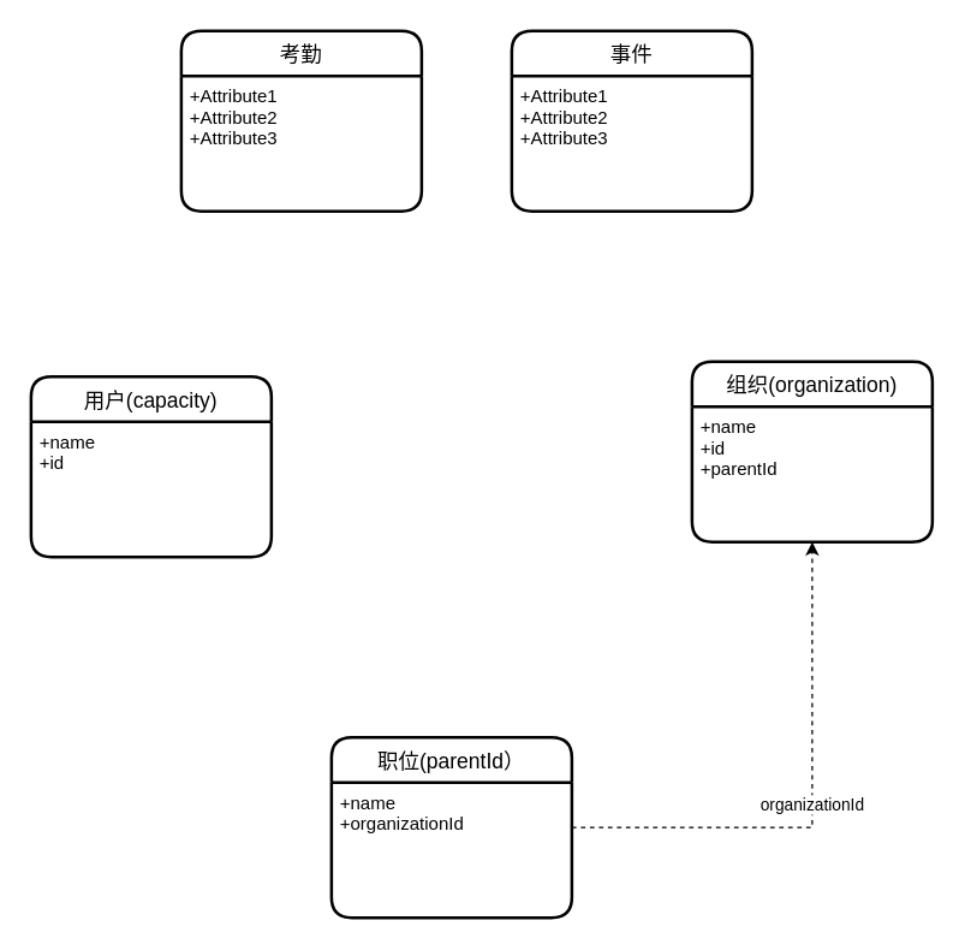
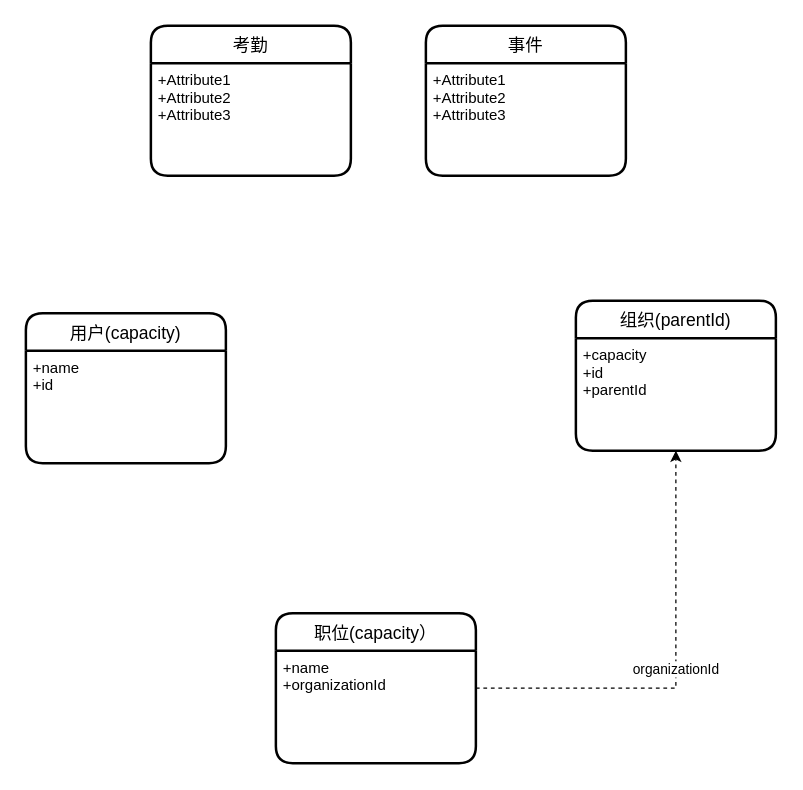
- <mxCell id="4" value="组织(organization)" style="swimlane;childLayout=stackLayout;horizontal=1;startSize=30;horizontalStack=0;rounded=1;fontSize=14;fontStyle=0;strokeWidth=2;resizeParent=0;resizeLast=1;shadow=0;dashed=0;align=center;" parent="1" vertex="1"><mxGeometry x="460" y="240" width="160" height="120" as="geometry" /></mxCell>
+ <mxCell id="4" value="组织(parentId)" style="swimlane;childLayout=stackLayout;horizontal=1;startSize=30;horizontalStack=0;rounded=1;fontSize=14;fontStyle=0;strokeWidth=2;resizeParent=0;resizeLast=1;shadow=0;dashed=0;align=center;" parent="1" vertex="1"><mxGeometry x="460" y="240" width="160" height="120" as="geometry" /></mxCell>
- <mxCell id="5" value="+name&#10;+id&#10;+parentId" style="align=left;strokeColor=none;fillColor=none;spacingLeft=4;fontSize=12;verticalAlign=top;resizable=0;rotatable=0;part=1;" parent="4" vertex="1"><mxGeometry y="30" width="160" height="90" as="geometry" /></mxCell>
+ <mxCell id="5" value="+capacity&#10;+id&#10;+parentId" style="align=left;strokeColor=none;fillColor=none;spacingLeft=4;fontSize=12;verticalAlign=top;resizable=0;rotatable=0;part=1;" parent="4" vertex="1"><mxGeometry y="30" width="160" height="90" as="geometry" /></mxCell>
- <mxCell id="7" value="职位(parentId）" style="swimlane;childLayout=stackLayout;horizontal=1;startSize=30;horizontalStack=0;rounded=1;fontSize=14;fontStyle=0;strokeWidth=2;resizeParent=0;resizeLast=1;shadow=0;dashed=0;align=center;" parent="1" vertex="1"><mxGeometry x="220" y="490" width="160" height="120" as="geometry" /></mxCell>
+ <mxCell id="7" value="职位(capacity）" style="swimlane;childLayout=stackLayout;horizontal=1;startSize=30;horizontalStack=0;rounded=1;fontSize=14;fontStyle=0;strokeWidth=2;resizeParent=0;resizeLast=1;shadow=0;dashed=0;align=center;" parent="1" vertex="1"><mxGeometry x="220" y="490" width="160" height="120" as="geometry" /></mxCell>
